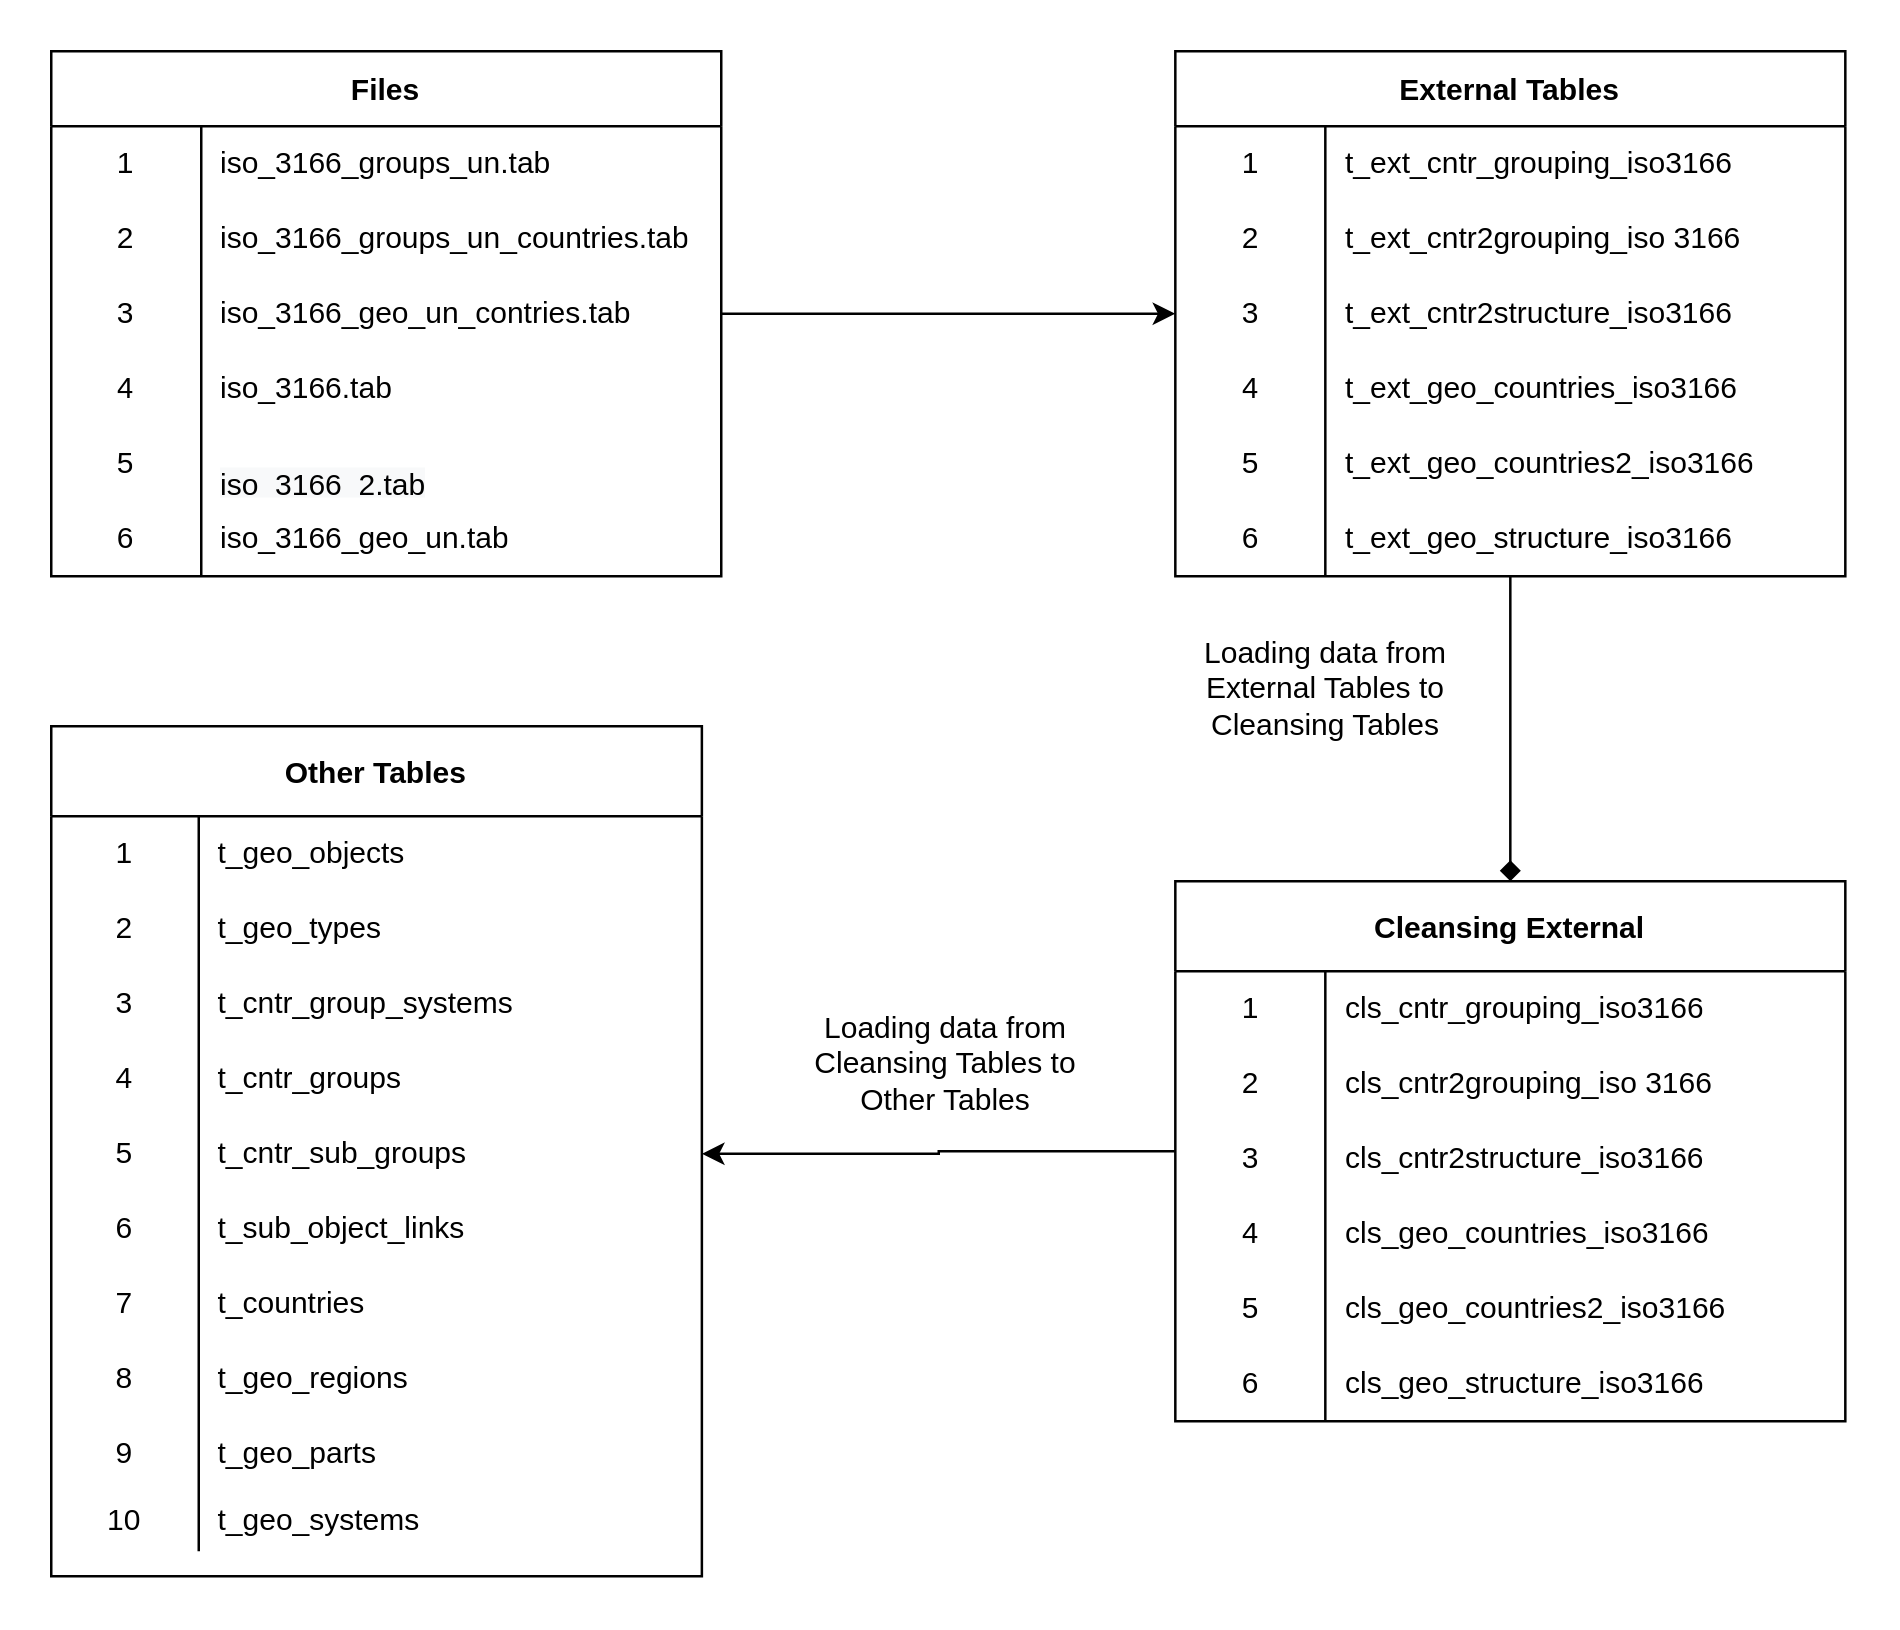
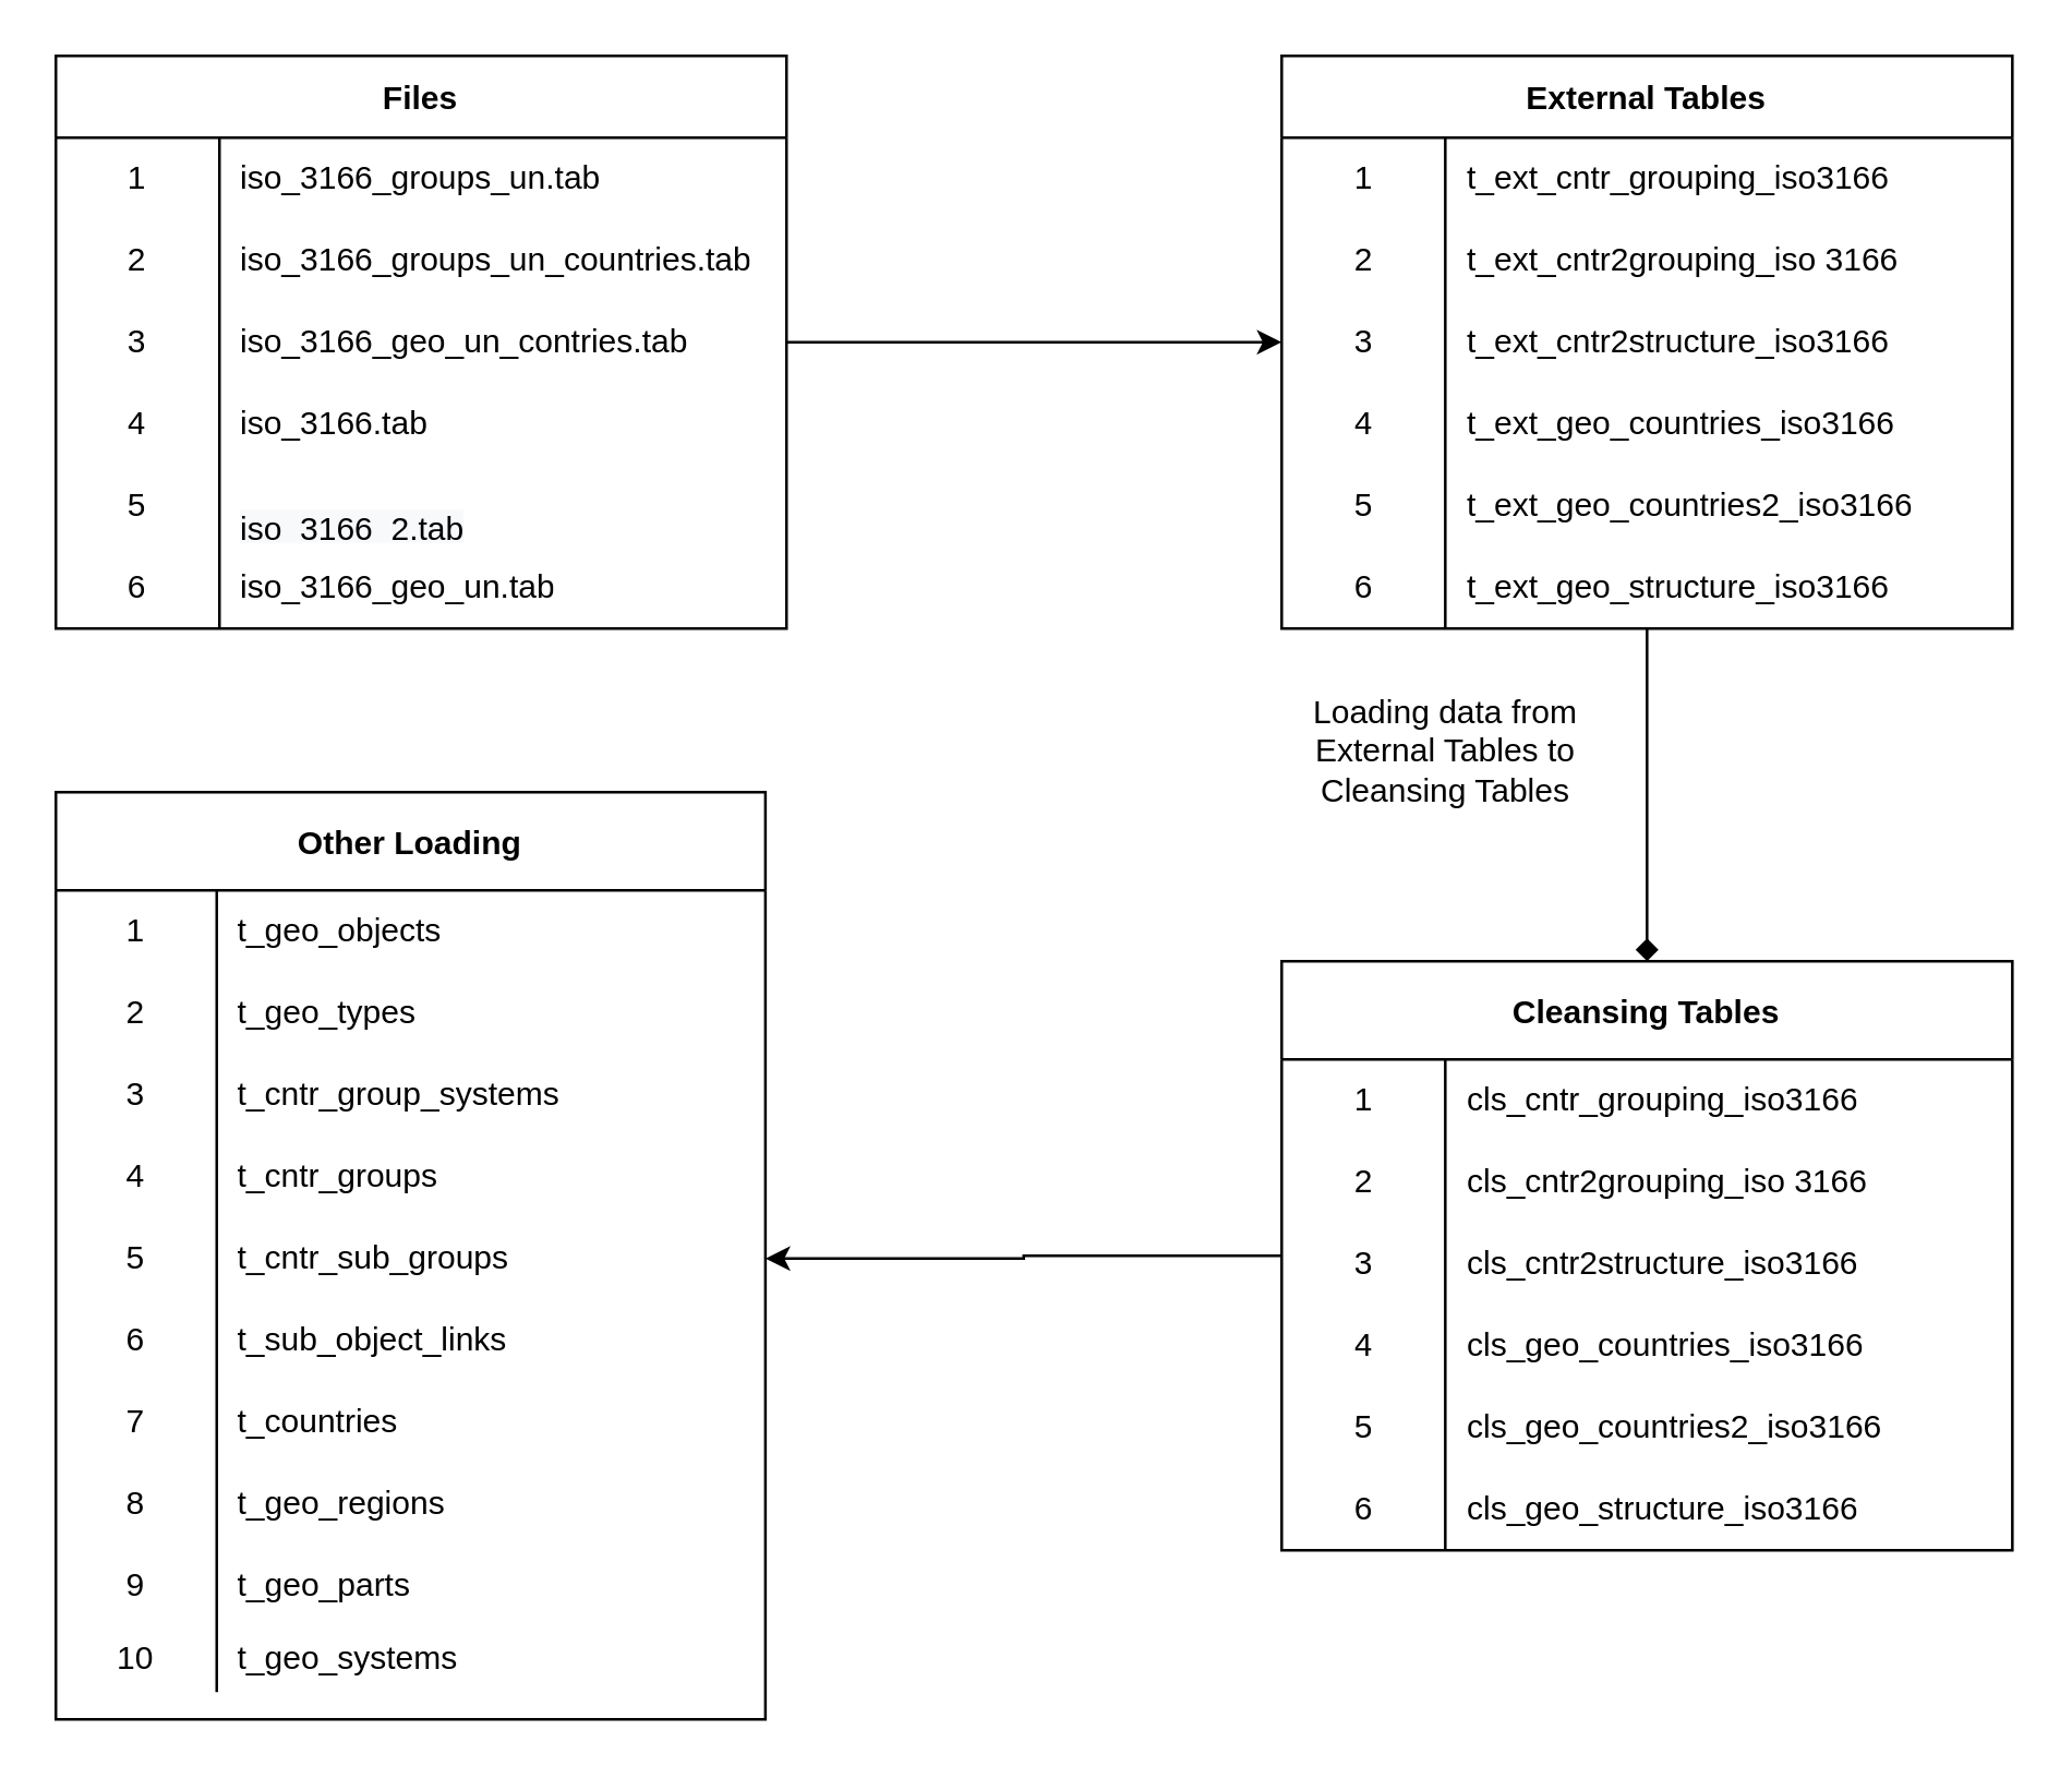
- <mxCell id="63" value="Other Tables" style="shape=table;startSize=36;container=1;collapsible=0;childLayout=tableLayout;fixedRows=1;rowLines=0;fontStyle=1;" vertex="1" parent="1"><mxGeometry x="20" y="290" width="260.25" height="340" as="geometry" /></mxCell>
+ <mxCell id="63" value="Other Loading" style="shape=table;startSize=36;container=1;collapsible=0;childLayout=tableLayout;fixedRows=1;rowLines=0;fontStyle=1;" vertex="1" parent="1"><mxGeometry x="20" y="290" width="260.25" height="340" as="geometry" /></mxCell>
- <mxCell id="43" value="Cleansing External" style="shape=table;startSize=36;container=1;collapsible=0;childLayout=tableLayout;fixedRows=1;rowLines=0;fontStyle=1;" vertex="1" parent="1"><mxGeometry x="469.63" y="352" width="268" height="216" as="geometry" /></mxCell>
+ <mxCell id="43" value="Cleansing Tables" style="shape=table;startSize=36;container=1;collapsible=0;childLayout=tableLayout;fixedRows=1;rowLines=0;fontStyle=1;" vertex="1" parent="1"><mxGeometry x="469.63" y="352" width="268" height="216" as="geometry" /></mxCell>
- <mxCell id="94" value="Loading data from Cleansing Tables to Other Tables" style="text;html=1;strokeColor=none;fillColor=none;align=center;verticalAlign=middle;whiteSpace=wrap;rounded=0;" vertex="1" parent="1"><mxGeometry x="313" y="410" width="130" height="30" as="geometry" /></mxCell>
